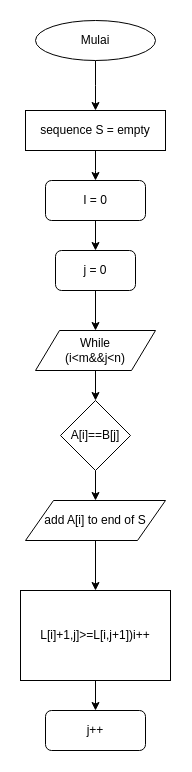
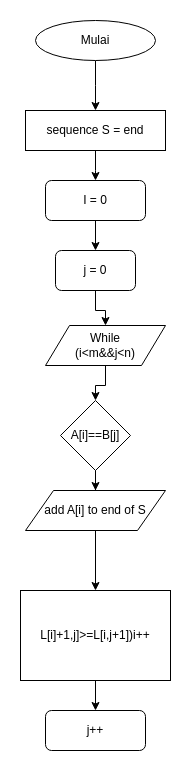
- <mxCell id="5" value="sequence S = empty" style="rounded=0;whiteSpace=wrap;html=1;" vertex="1" parent="1"><mxGeometry x="25" y="110" width="140" height="40" as="geometry" /></mxCell>
+ <mxCell id="5" value="sequence S = end" style="rounded=0;whiteSpace=wrap;html=1;" vertex="1" parent="1"><mxGeometry x="25" y="110" width="140" height="40" as="geometry" /></mxCell>
- <mxCell id="11" value="While&lt;br&gt;(i&amp;lt;m&amp;amp;&amp;amp;j&amp;lt;n)" style="shape=parallelogram;perimeter=parallelogramPerimeter;whiteSpace=wrap;html=1;" vertex="1" parent="1"><mxGeometry x="35" y="330" width="120" height="40" as="geometry" /></mxCell>
+ <mxCell id="11" value="While&lt;br&gt;(i&amp;lt;m&amp;amp;&amp;amp;j&amp;lt;n)" style="shape=parallelogram;perimeter=parallelogramPerimeter;whiteSpace=wrap;html=1;" vertex="1" parent="1"><mxGeometry x="45" y="325" width="120" height="40" as="geometry" /></mxCell>
- <mxCell id="15" value="add A[i] to end of S" style="shape=parallelogram;perimeter=parallelogramPerimeter;whiteSpace=wrap;html=1;" vertex="1" parent="1"><mxGeometry x="25" y="500" width="140" height="40" as="geometry" /></mxCell>
+ <mxCell id="15" value="add A[i] to end of S" style="shape=parallelogram;perimeter=parallelogramPerimeter;whiteSpace=wrap;html=1;" vertex="1" parent="1"><mxGeometry x="25" y="490" width="140" height="40" as="geometry" /></mxCell>
